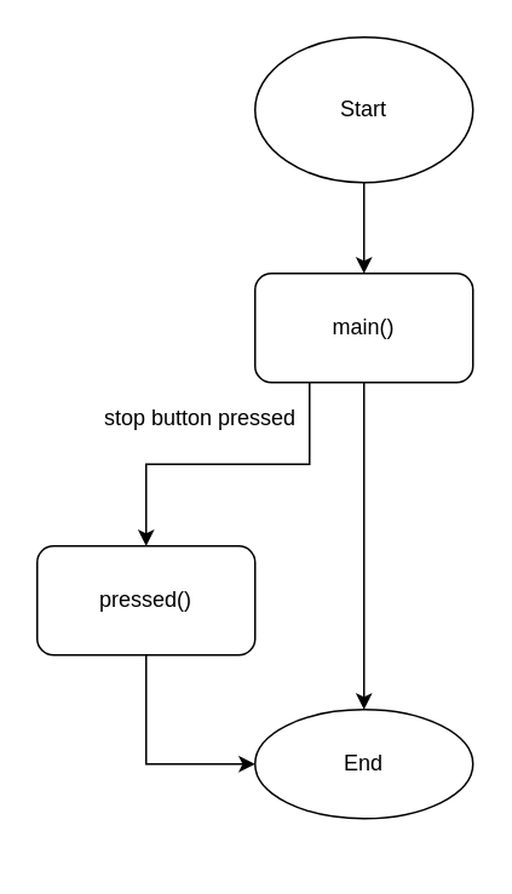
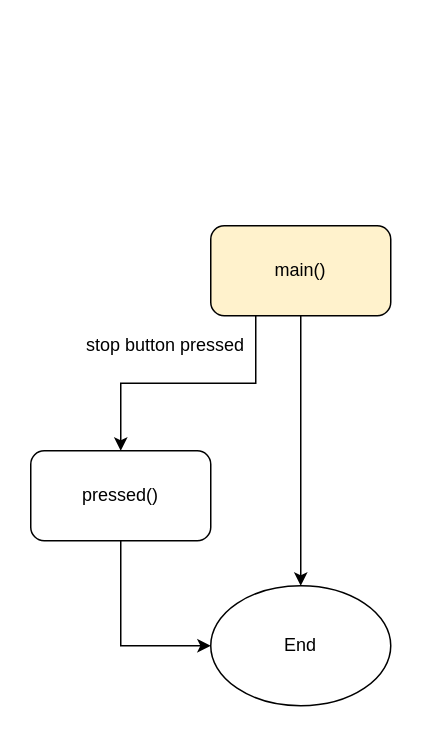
- <mxCell id="3" value="Start" style="ellipse;whiteSpace=wrap;html=1;" vertex="1" parent="1"><mxGeometry x="140" y="20" width="120" height="80" as="geometry" /></mxCell>
- <mxCell id="2" style="edgeStyle=orthogonalEdgeStyle;rounded=0;orthogonalLoop=1;jettySize=auto;html=1;exitX=0.5;exitY=1;exitDx=0;exitDy=0;" edge="1" parent="1" source="3" target="6"><mxGeometry relative="1" as="geometry" /></mxCell>
- <mxCell id="6" value="main()" style="rounded=1;whiteSpace=wrap;html=1;" vertex="1" parent="1"><mxGeometry x="140" y="150" width="120" height="60" as="geometry" /></mxCell>
+ <mxCell id="6" value="main()" style="rounded=1;whiteSpace=wrap;html=1;fillColor=#fff2cc;" vertex="1" parent="1"><mxGeometry x="140" y="150" width="120" height="60" as="geometry" /></mxCell>
- <mxCell id="10" value="End" style="ellipse;whiteSpace=wrap;html=1;" vertex="1" parent="1"><mxGeometry x="140" y="390" width="120" height="60" as="geometry" /></mxCell>
+ <mxCell id="10" value="End" style="ellipse;whiteSpace=wrap;html=1;" vertex="1" parent="1"><mxGeometry x="140" y="390" width="120" height="80" as="geometry" /></mxCell>
